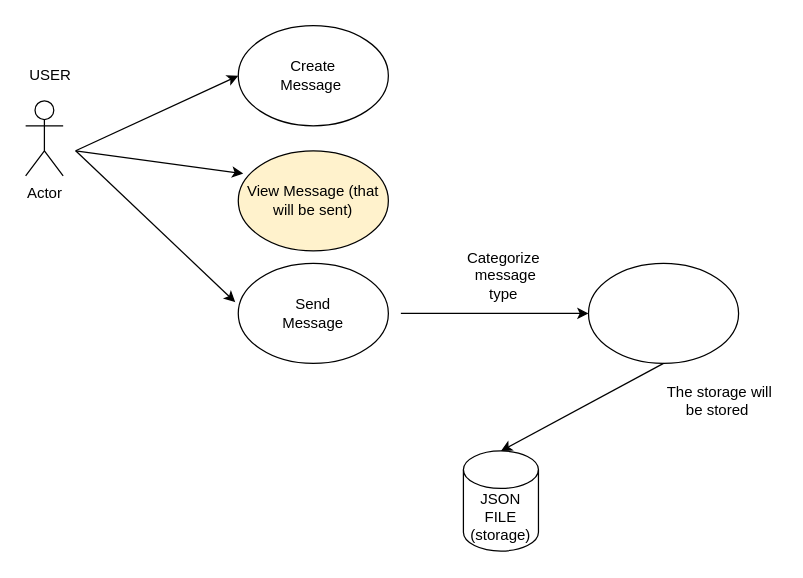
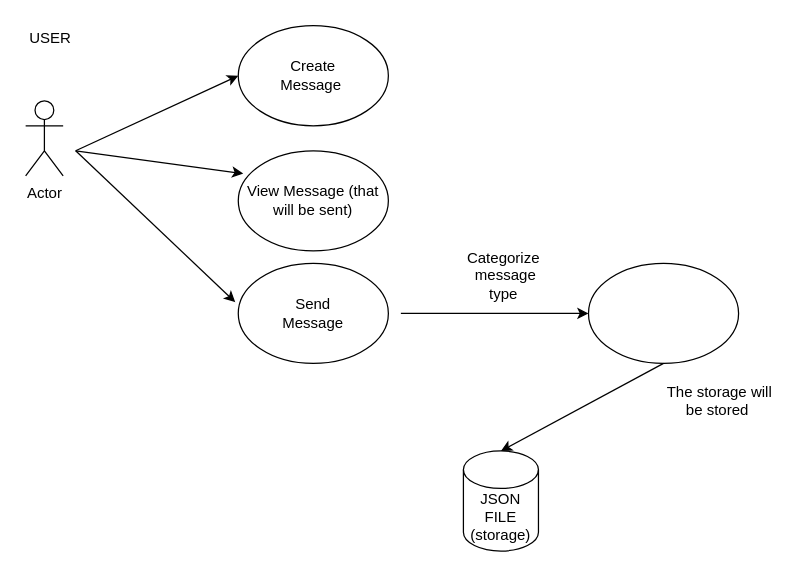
- <mxCell id="11" value="USER" style="text;html=1;strokeColor=none;fillColor=none;align=center;verticalAlign=middle;whiteSpace=wrap;rounded=0;" vertex="1" parent="1"><mxGeometry x="20" y="50" width="40" height="20" as="geometry" /></mxCell>
+ <mxCell id="11" value="USER" style="text;html=1;strokeColor=none;fillColor=none;align=center;verticalAlign=middle;whiteSpace=wrap;rounded=0;" vertex="1" parent="1"><mxGeometry x="20" y="20" width="40" height="20" as="geometry" /></mxCell>
- <mxCell id="7" value="View Message (that&lt;br&gt;will be sent)" style="ellipse;whiteSpace=wrap;html=1;fillColor=#fff2cc;" vertex="1" parent="1"><mxGeometry x="190" y="120" width="120" height="80" as="geometry" /></mxCell>
+ <mxCell id="7" value="View Message (that&lt;br&gt;will be sent)" style="ellipse;whiteSpace=wrap;html=1;" vertex="1" parent="1"><mxGeometry x="190" y="120" width="120" height="80" as="geometry" /></mxCell>
